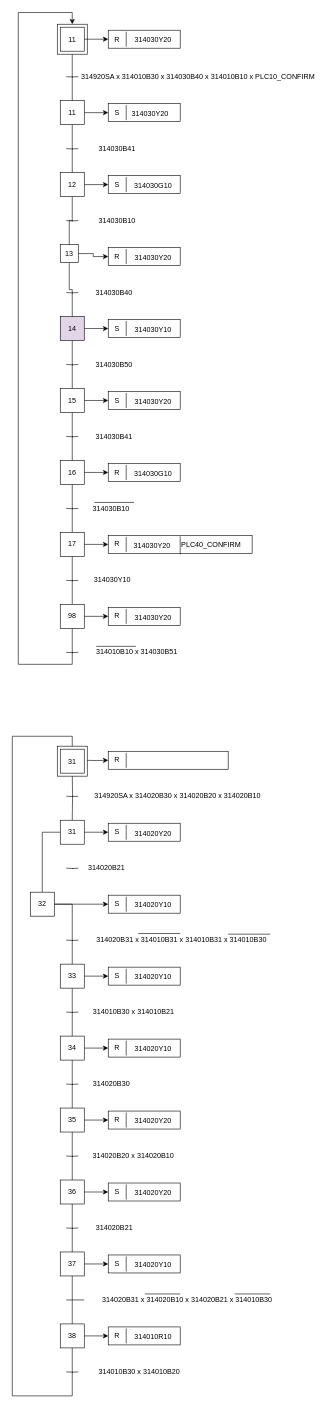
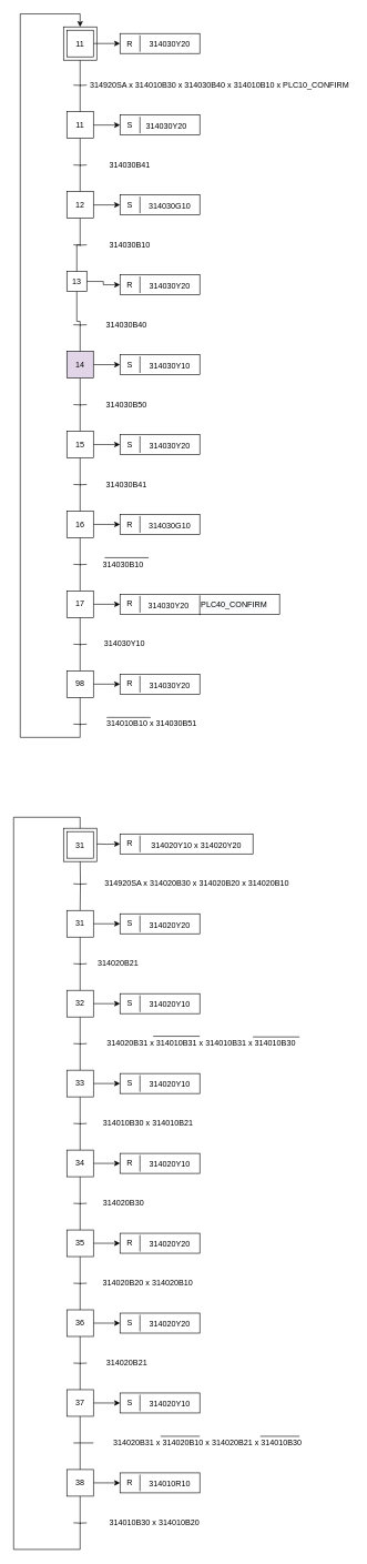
+ <mxCell id="135" value="314020Y10 x 314020Y20" style="text;html=1;strokeColor=none;fillColor=none;align=center;verticalAlign=middle;whiteSpace=wrap;rounded=0;" vertex="1" parent="1"><mxGeometry x="210" y="1257" width="170" height="23" as="geometry" /></mxCell>
- <mxCell id="53" value="32" style="whiteSpace=wrap;html=1;aspect=fixed;" vertex="1" parent="1"><mxGeometry x="50" y="1487" width="40" height="40" as="geometry" /></mxCell>
+ <mxCell id="53" value="32" style="whiteSpace=wrap;html=1;aspect=fixed;" vertex="1" parent="1"><mxGeometry x="100" y="1487" width="40" height="40" as="geometry" /></mxCell>
